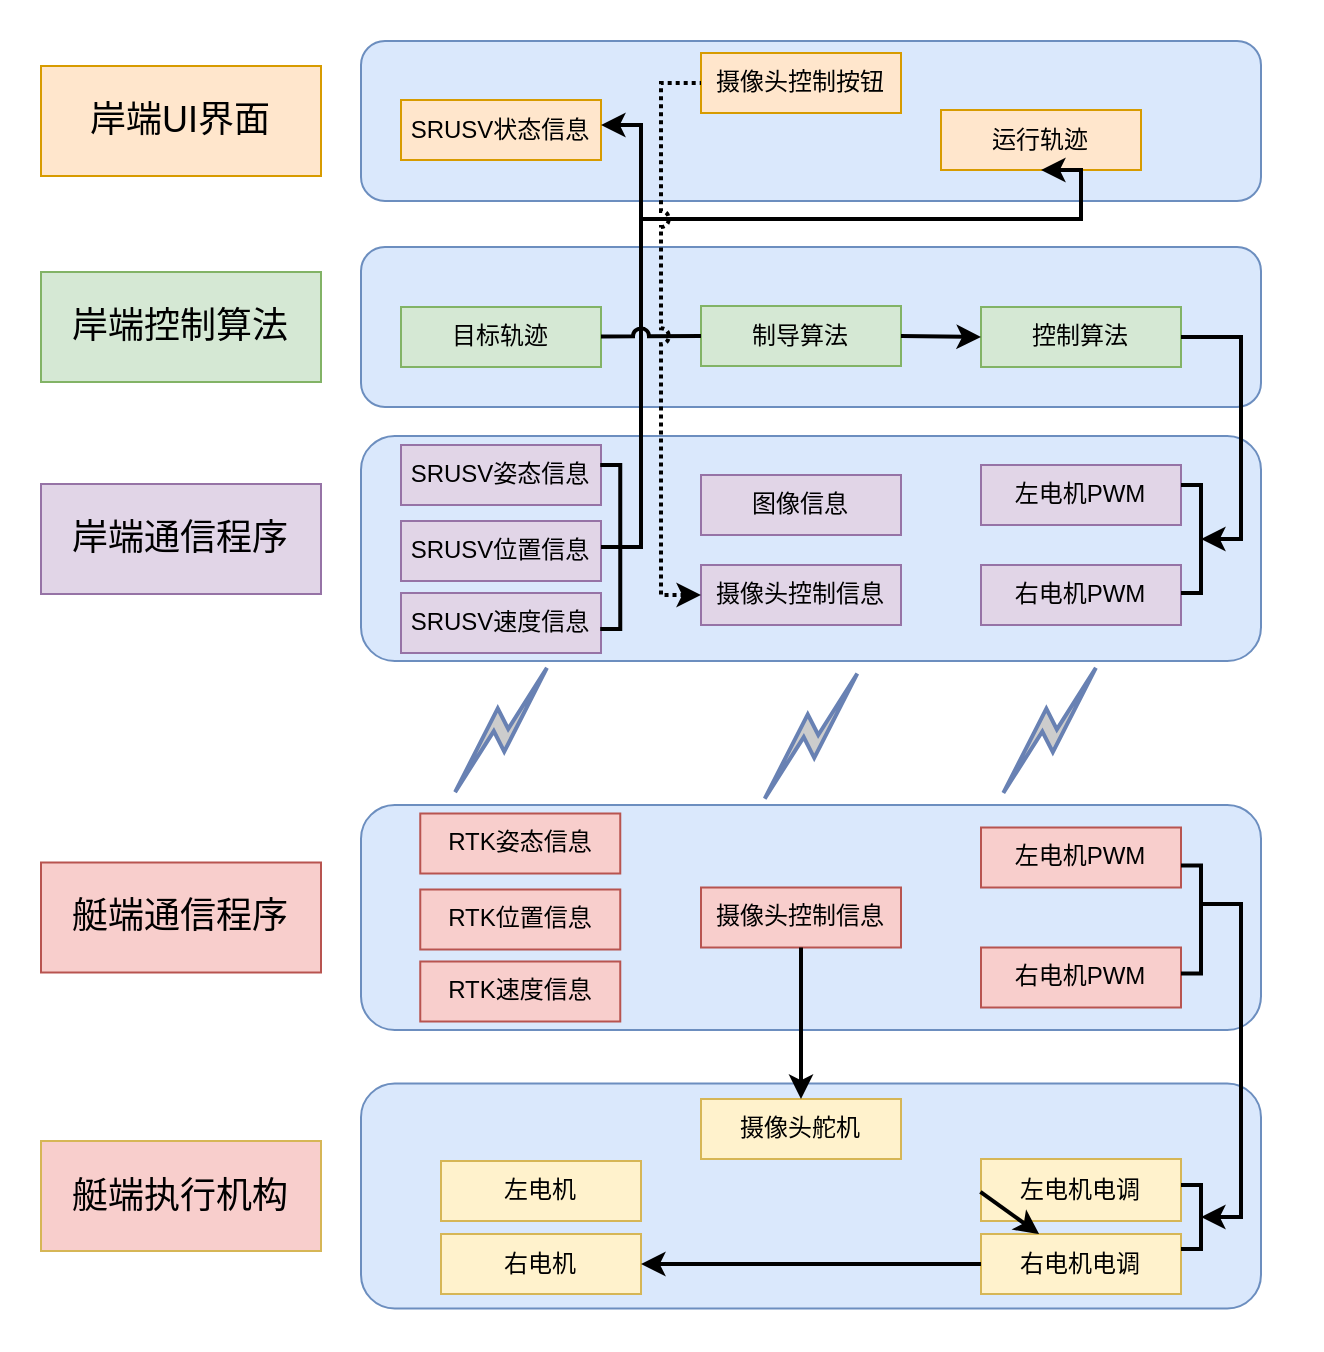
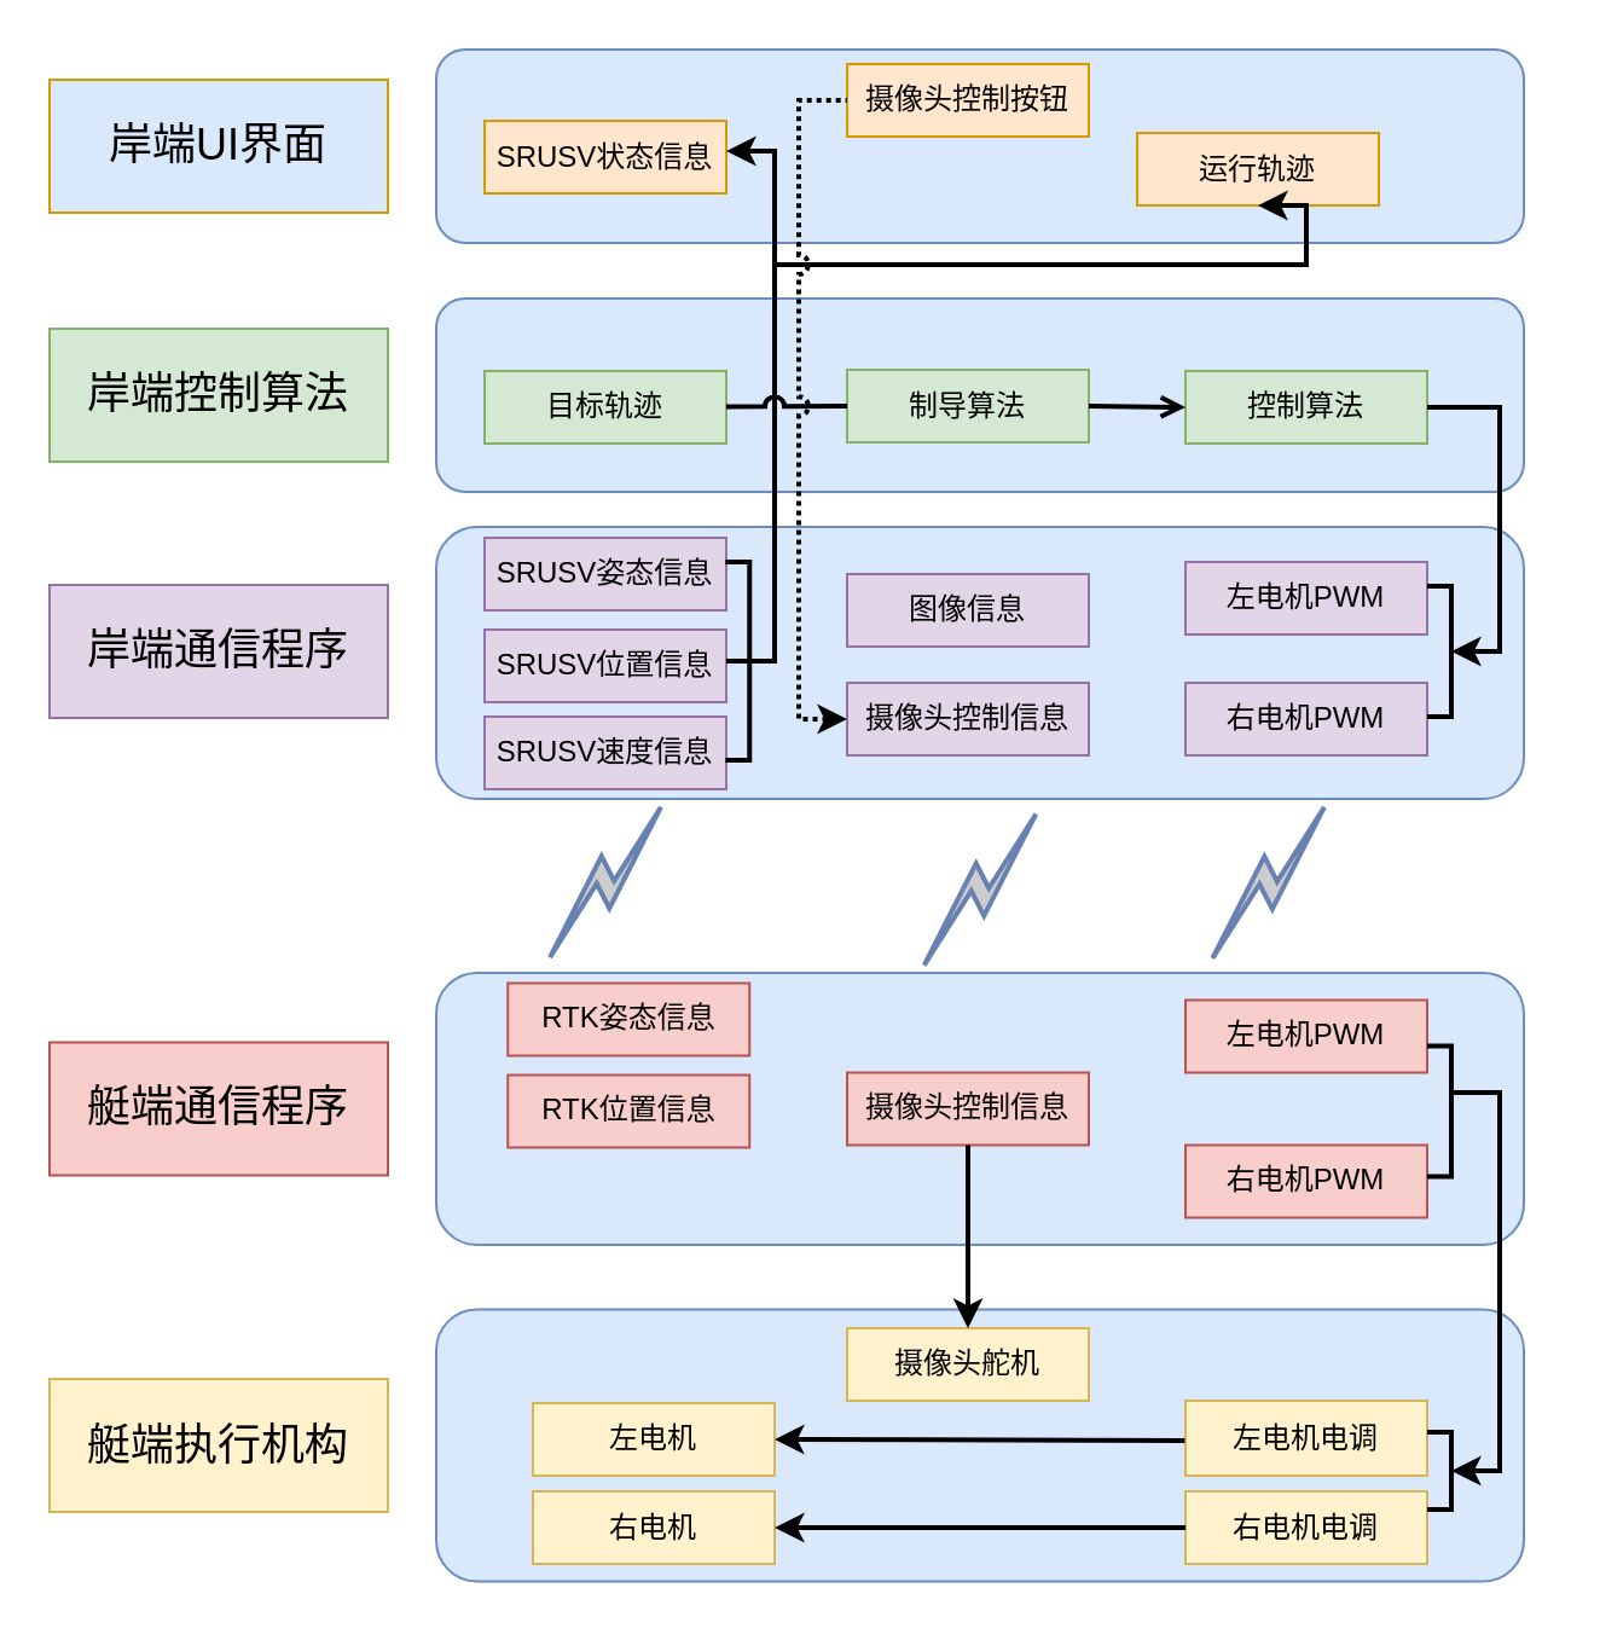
- <mxCell id="21" value="岸端UI界面" style="rounded=0;whiteSpace=wrap;html=1;fontSize=18;fillColor=#ffe6cc;strokeColor=#d79b00;" parent="1" vertex="1"><mxGeometry x="20" y="32.5" width="140" height="55" as="geometry" /></mxCell>
+ <mxCell id="21" value="岸端UI界面" style="rounded=0;whiteSpace=wrap;html=1;fontSize=18;fillColor=#dae8fc;strokeColor=#d79b00;" parent="1" vertex="1"><mxGeometry x="20" y="32.5" width="140" height="55" as="geometry" /></mxCell>
- <mxCell id="16" value="" style="endArrow=classic;html=1;rounded=0;strokeWidth=2;exitX=1;exitY=0.5;exitDx=0;exitDy=0;entryX=0;entryY=0.5;entryDx=0;entryDy=0;" parent="1" source="5" target="7" edge="1"><mxGeometry width="50" height="50" relative="1" as="geometry"><mxPoint x="420" y="120" as="sourcePoint" /><mxPoint x="470" y="70" as="targetPoint" /></mxGeometry></mxCell>
+ <mxCell id="16" value="" style="endArrow=open;html=1;rounded=0;strokeWidth=2;exitX=1;exitY=0.5;exitDx=0;exitDy=0;entryX=0;entryY=0.5;entryDx=0;entryDy=0;" parent="1" source="5" target="7" edge="1"><mxGeometry width="50" height="50" relative="1" as="geometry"><mxPoint x="420" y="120" as="sourcePoint" /><mxPoint x="470" y="70" as="targetPoint" /></mxGeometry></mxCell>
- <mxCell id="33" value="RTK速度信息" style="rounded=0;whiteSpace=wrap;html=1;fillColor=#f8cecc;strokeColor=#b85450;" parent="1" vertex="1"><mxGeometry x="209.63" y="480.25" width="100" height="30" as="geometry" /></mxCell>
- <mxCell id="28" value="艇端执行机构" style="rounded=0;whiteSpace=wrap;html=1;fontSize=18;fillColor=#f8cecc;strokeColor=#d6b656;" parent="1" vertex="1"><mxGeometry x="20" y="570" width="140" height="55" as="geometry" /></mxCell>
+ <mxCell id="28" value="艇端执行机构" style="rounded=0;whiteSpace=wrap;html=1;fontSize=18;fillColor=#fff2cc;strokeColor=#d6b656;" parent="1" vertex="1"><mxGeometry x="20" y="570" width="140" height="55" as="geometry" /></mxCell>
- <mxCell id="47" value="" style="endArrow=classic;html=1;rounded=0;exitX=-0.003;exitY=0.532;exitDx=0;exitDy=0;exitPerimeter=0;strokeWidth=2;" parent="1" source="40" target="41" edge="1"><mxGeometry width="50" height="50" relative="1" as="geometry"><mxPoint x="-180" y="370" as="sourcePoint" /><mxPoint x="-130" y="320" as="targetPoint" /></mxGeometry></mxCell>
+ <mxCell id="47" value="" style="endArrow=classic;html=1;rounded=0;exitX=-0.003;exitY=0.532;exitDx=0;exitDy=0;entryX=1;entryY=0.5;entryDx=0;entryDy=0;exitPerimeter=0;strokeWidth=2;" parent="1" source="40" target="42" edge="1"><mxGeometry width="50" height="50" relative="1" as="geometry"><mxPoint x="-180" y="370" as="sourcePoint" /><mxPoint x="-130" y="320" as="targetPoint" /></mxGeometry></mxCell>
